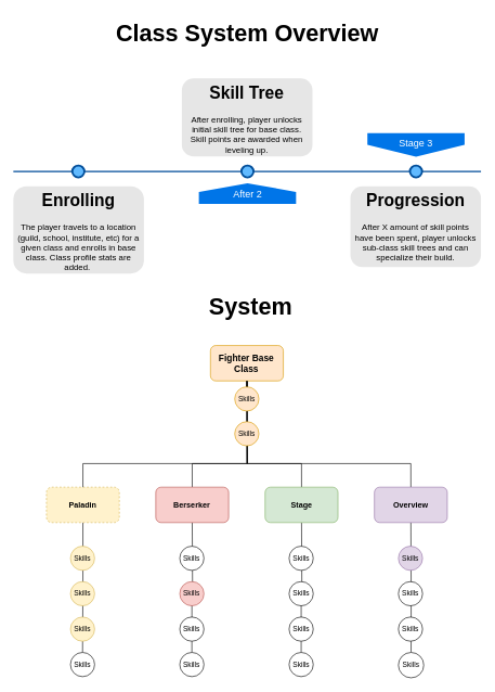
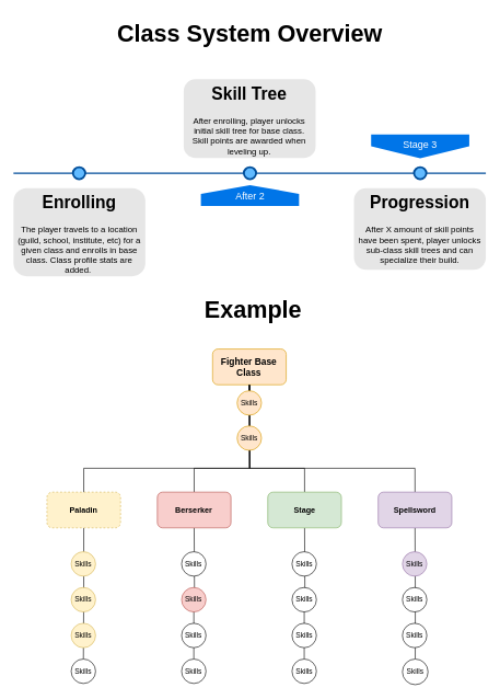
- <mxCell id="17" value="&lt;font style=&quot;font-size: 36px;&quot;&gt;&lt;b&gt;System&lt;/b&gt;&lt;/font&gt;" style="text;html=1;align=center;verticalAlign=middle;resizable=0;points=[];autosize=1;strokeColor=none;fillColor=none;container=0;" parent="1" vertex="1"><mxGeometry x="300.089" y="439.996" width="170" height="60" as="geometry" /></mxCell>
+ <mxCell id="17" value="&lt;font style=&quot;font-size: 36px;&quot;&gt;&lt;b&gt;Example&lt;/b&gt;&lt;/font&gt;" style="text;html=1;align=center;verticalAlign=middle;resizable=0;points=[];autosize=1;strokeColor=none;fillColor=none;container=0;" parent="1" vertex="1"><mxGeometry x="300.089" y="439.996" width="170" height="60" as="geometry" /></mxCell>
- <mxCell id="24" value="Overview" style="rounded=1;whiteSpace=wrap;html=1;fontStyle=1;fillColor=#e1d5e7;strokeColor=#9673a6;container=0;" parent="1" vertex="1"><mxGeometry x="575.934" y="748.567" width="112.208" height="54.454" as="geometry" /></mxCell>
+ <mxCell id="24" value="Spellsword" style="rounded=1;whiteSpace=wrap;html=1;fontStyle=1;fillColor=#e1d5e7;strokeColor=#9673a6;container=0;" parent="1" vertex="1"><mxGeometry x="575.934" y="748.567" width="112.208" height="54.454" as="geometry" /></mxCell>
